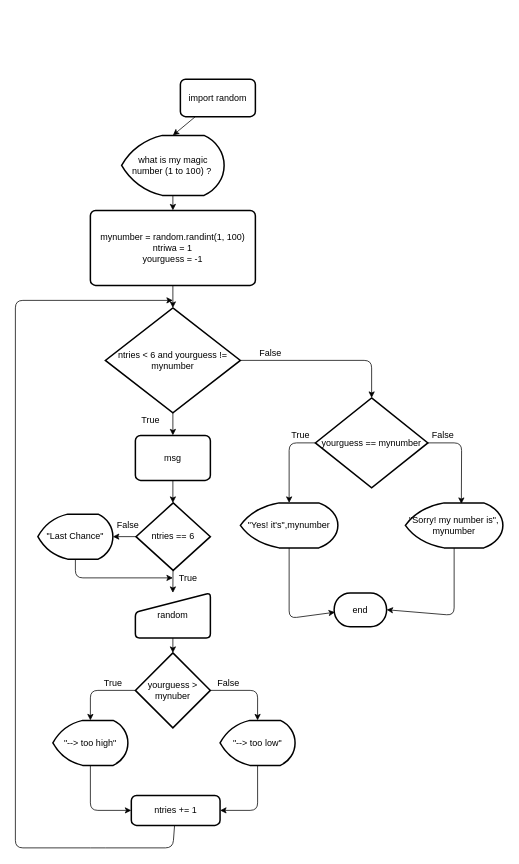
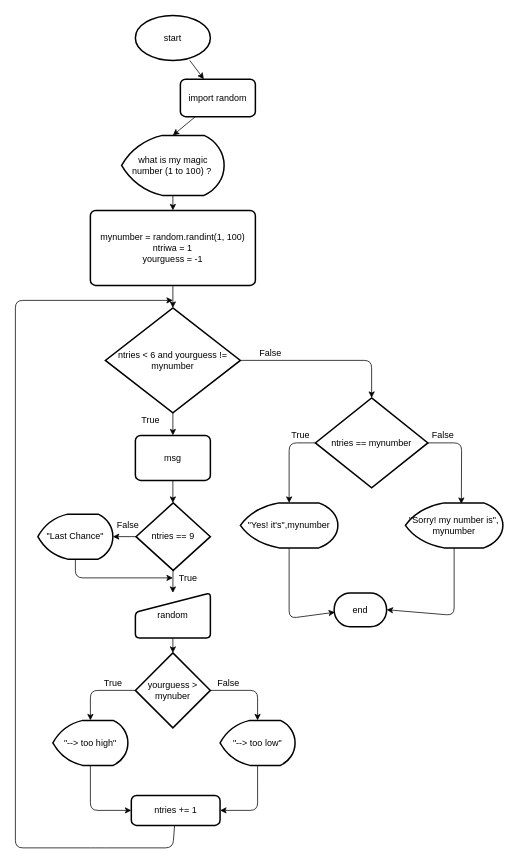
+ <mxCell id="3" value="start" style="strokeWidth=2;html=1;shape=mxgraph.flowchart.start_1;whiteSpace=wrap;" parent="1" vertex="1"><mxGeometry x="180" y="20" width="100" height="60" as="geometry" /></mxCell>
+ <mxCell id="2" style="edgeStyle=none;html=1;" edge="1" parent="1" source="3" target="10"><mxGeometry relative="1" as="geometry" /></mxCell>
- <mxCell id="29" value="yourguess == mynumber" style="strokeWidth=2;html=1;shape=mxgraph.flowchart.decision;whiteSpace=wrap;" vertex="1" parent="1"><mxGeometry x="420" y="530" width="150" height="120" as="geometry" /></mxCell>
+ <mxCell id="29" value="ntries == mynumber" style="strokeWidth=2;html=1;shape=mxgraph.flowchart.decision;whiteSpace=wrap;" vertex="1" parent="1"><mxGeometry x="420" y="530" width="150" height="120" as="geometry" /></mxCell>
- <mxCell id="44" value="&lt;span&gt;ntries == 6&lt;/span&gt;" style="strokeWidth=2;html=1;shape=mxgraph.flowchart.decision;whiteSpace=wrap;" vertex="1" parent="1"><mxGeometry x="180.83" y="670" width="99.17" height="90" as="geometry" /></mxCell>
+ <mxCell id="44" value="&lt;span&gt;ntries == 9&lt;/span&gt;" style="strokeWidth=2;html=1;shape=mxgraph.flowchart.decision;whiteSpace=wrap;" vertex="1" parent="1"><mxGeometry x="180.83" y="670" width="99.17" height="90" as="geometry" /></mxCell>
